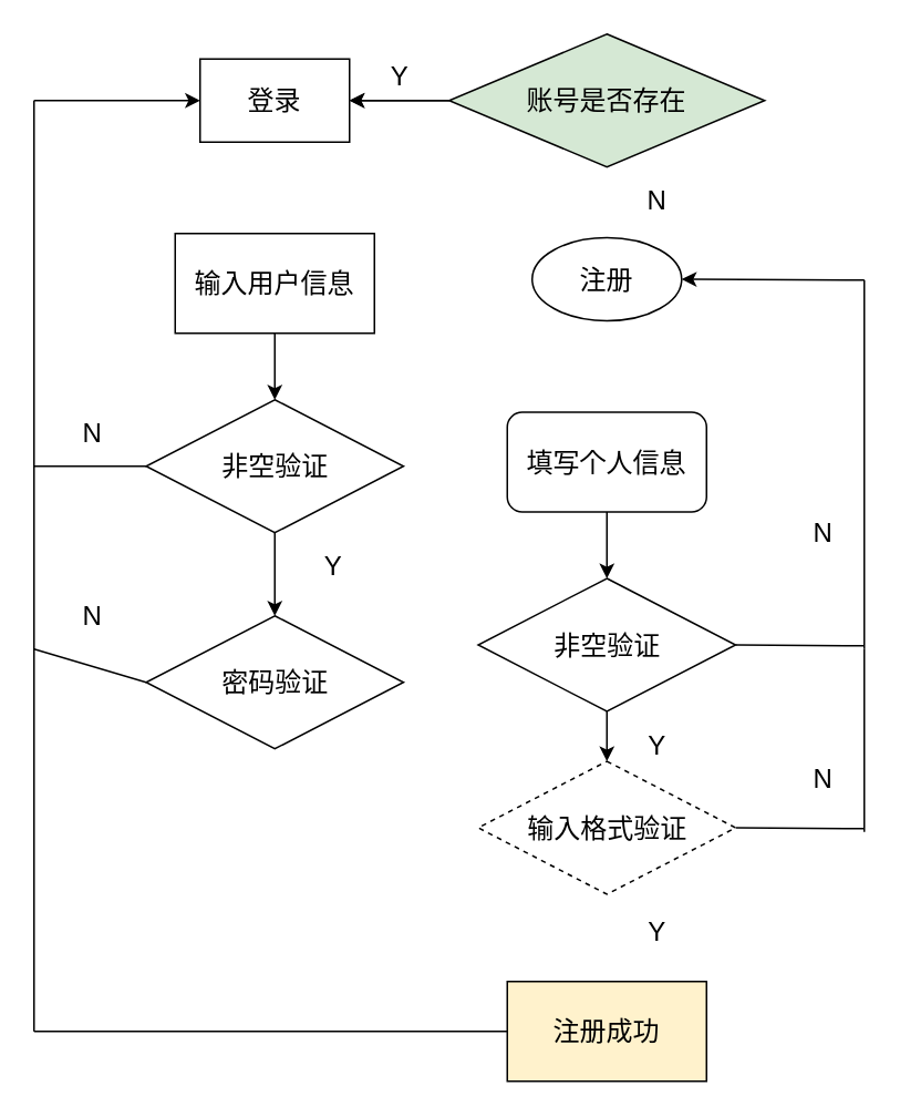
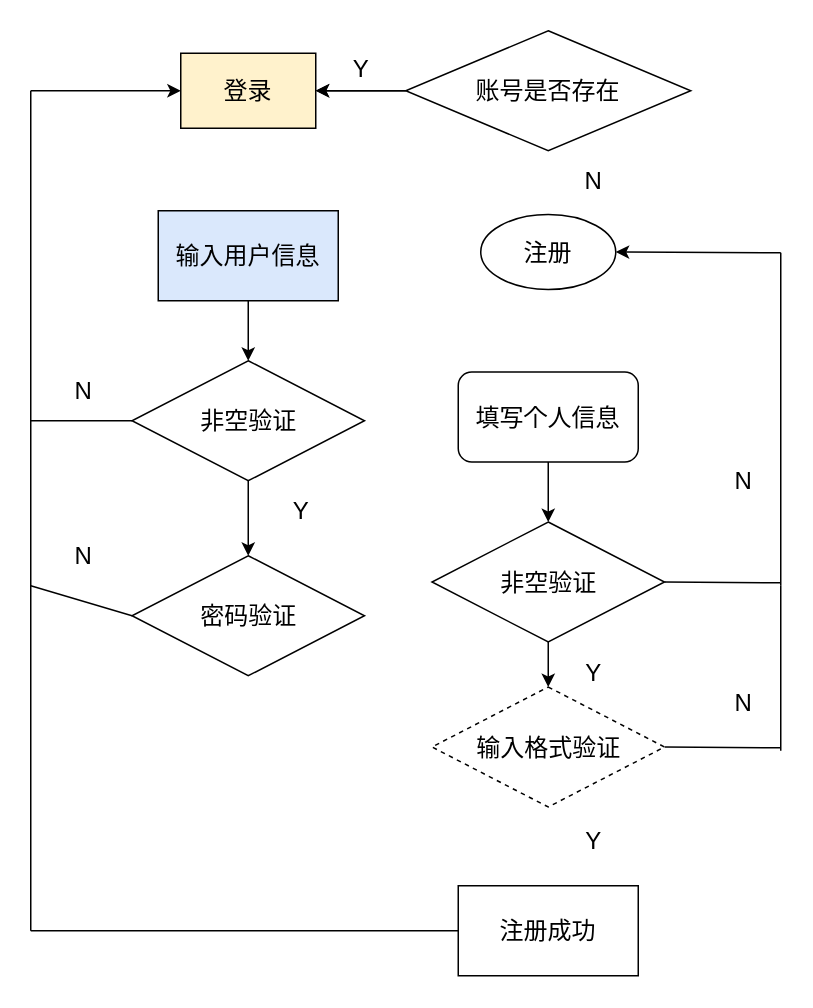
- <mxCell id="5" value="&lt;font style=&quot;font-size: 16px&quot;&gt;登录&lt;/font&gt;" style="rounded=0;whiteSpace=wrap;html=1;sketch=0;shadow=0;glass=0;" parent="1" vertex="1"><mxGeometry x="120" y="35" width="90" height="50" as="geometry" /></mxCell>
+ <mxCell id="5" value="&lt;font style=&quot;font-size: 16px&quot;&gt;登录&lt;/font&gt;" style="rounded=0;whiteSpace=wrap;html=1;sketch=0;shadow=0;glass=0;fillColor=#fff2cc;" parent="1" vertex="1"><mxGeometry x="120" y="35" width="90" height="50" as="geometry" /></mxCell>
- <mxCell id="4" value="&lt;font style=&quot;font-size: 16px&quot;&gt;账号是否存在&lt;/font&gt;" style="rhombus;whiteSpace=wrap;html=1;fillColor=#d5e8d4;" parent="1" vertex="1"><mxGeometry x="270" y="20" width="190" height="80" as="geometry" /></mxCell>
+ <mxCell id="4" value="&lt;font style=&quot;font-size: 16px&quot;&gt;账号是否存在&lt;/font&gt;" style="rhombus;whiteSpace=wrap;html=1;" parent="1" vertex="1"><mxGeometry x="270" y="20" width="190" height="80" as="geometry" /></mxCell>
- <mxCell id="8" value="&lt;font style=&quot;font-size: 16px&quot;&gt;输入用户信息&lt;/font&gt;" style="whiteSpace=wrap;html=1;rounded=0;shadow=0;glass=0;sketch=0;" vertex="1" parent="1"><mxGeometry x="105" y="140" width="120" height="60" as="geometry" /></mxCell>
+ <mxCell id="8" value="&lt;font style=&quot;font-size: 16px&quot;&gt;输入用户信息&lt;/font&gt;" style="whiteSpace=wrap;html=1;rounded=0;shadow=0;glass=0;sketch=0;fillColor=#dae8fc;" vertex="1" parent="1"><mxGeometry x="105" y="140" width="120" height="60" as="geometry" /></mxCell>
- <mxCell id="32" value="&lt;font style=&quot;font-size: 16px&quot;&gt;注册成功&lt;/font&gt;" style="whiteSpace=wrap;html=1;rounded=0;shadow=0;glass=0;sketch=0;fillColor=#fff2cc;" vertex="1" parent="1"><mxGeometry x="305" y="590" width="120" height="60" as="geometry" /></mxCell>
+ <mxCell id="32" value="&lt;font style=&quot;font-size: 16px&quot;&gt;注册成功&lt;/font&gt;" style="whiteSpace=wrap;html=1;rounded=0;shadow=0;glass=0;sketch=0;" vertex="1" parent="1"><mxGeometry x="305" y="590" width="120" height="60" as="geometry" /></mxCell>
